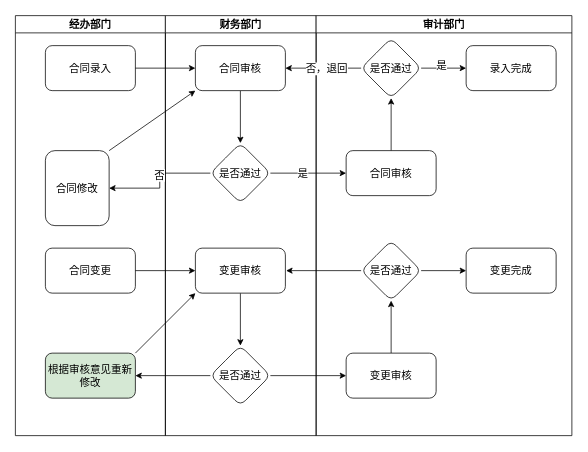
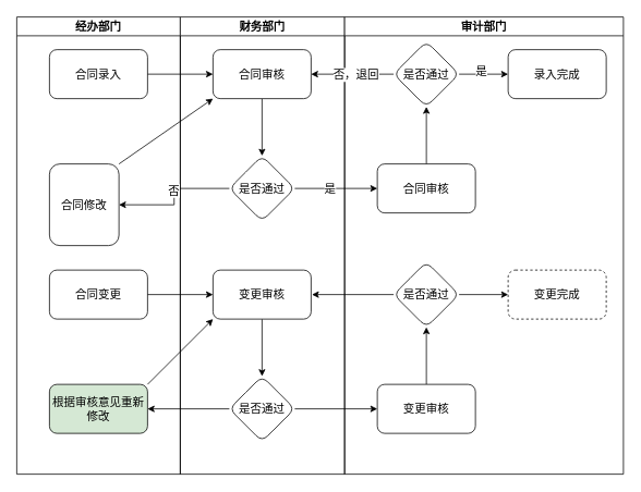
- <mxCell id="29" value="变更完成" style="whiteSpace=wrap;html=1;rounded=1;fontSize=14;" vertex="1" parent="17"><mxGeometry x="200" y="310" width="120" height="60" as="geometry" /></mxCell>
+ <mxCell id="29" value="变更完成" style="whiteSpace=wrap;html=1;rounded=1;fontSize=14;dashed=1;" vertex="1" parent="17"><mxGeometry x="200" y="310" width="120" height="60" as="geometry" /></mxCell>
